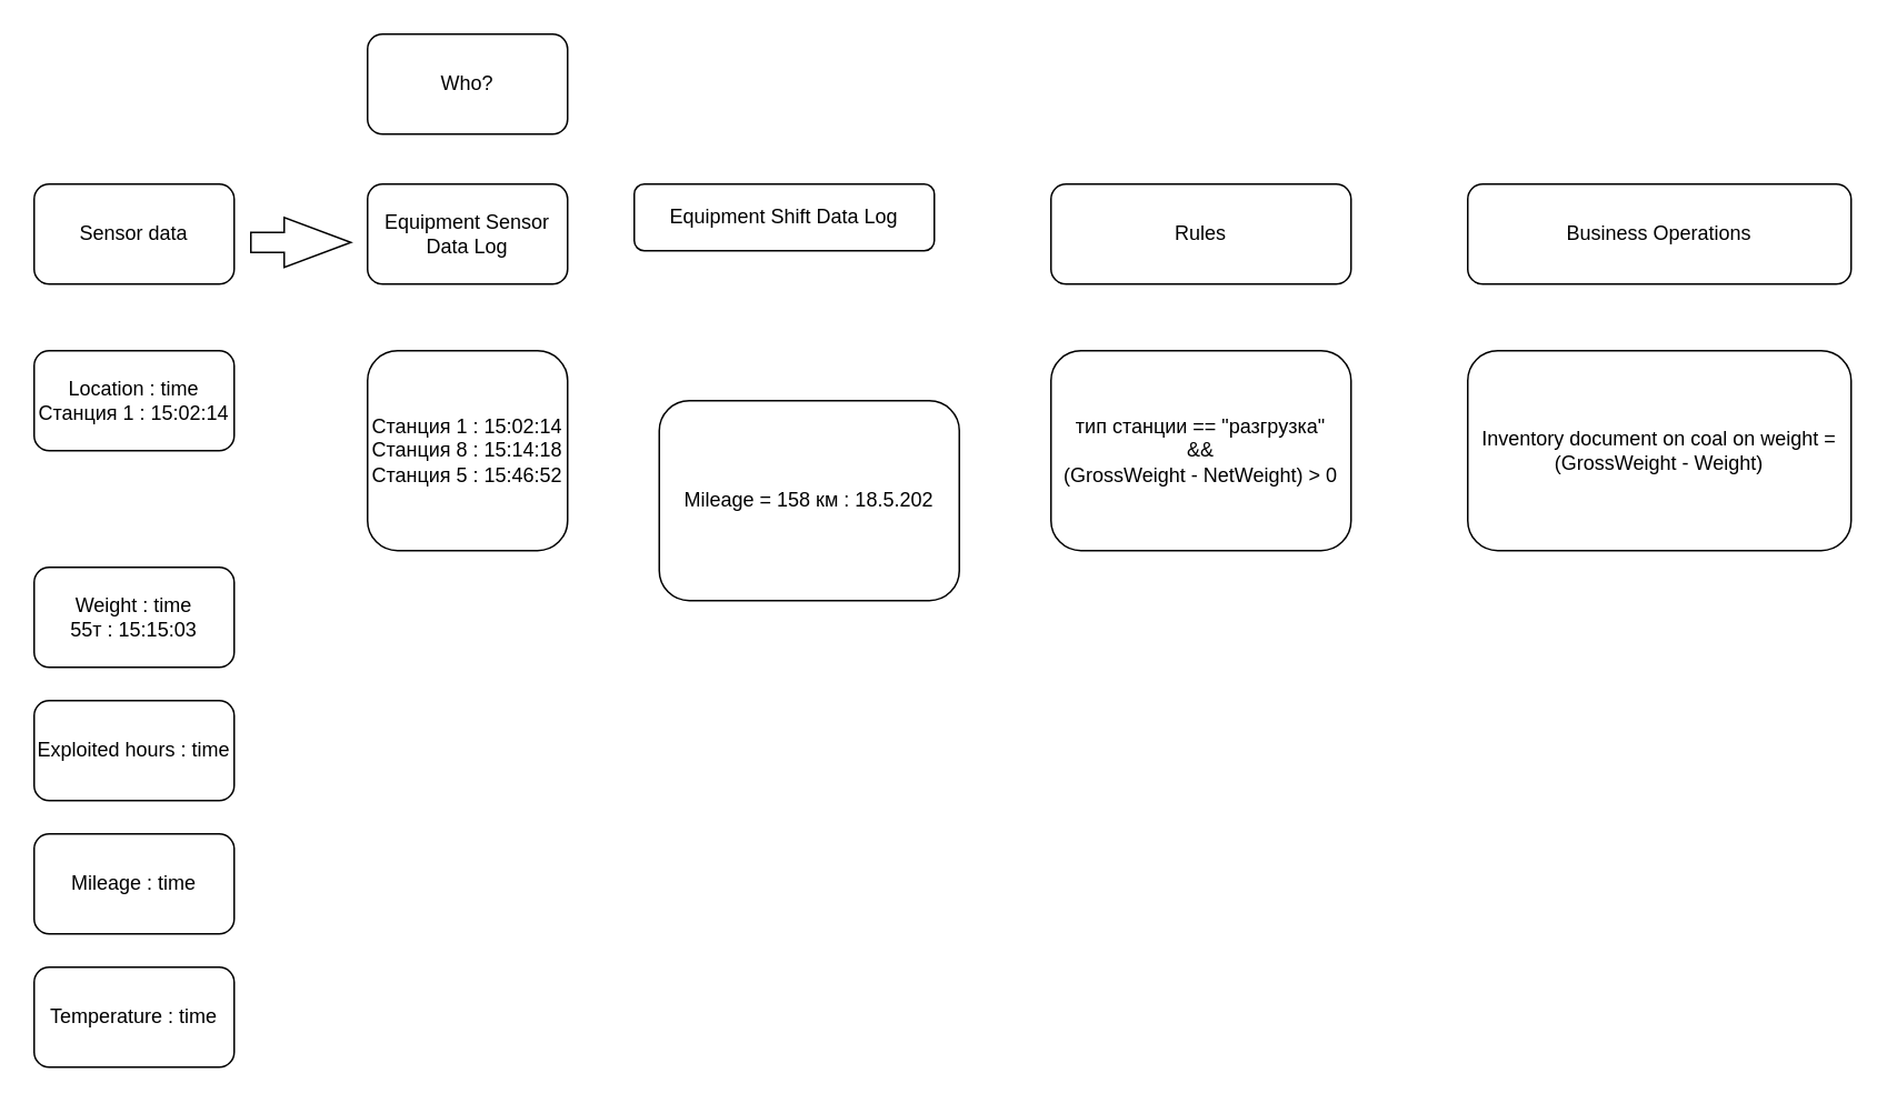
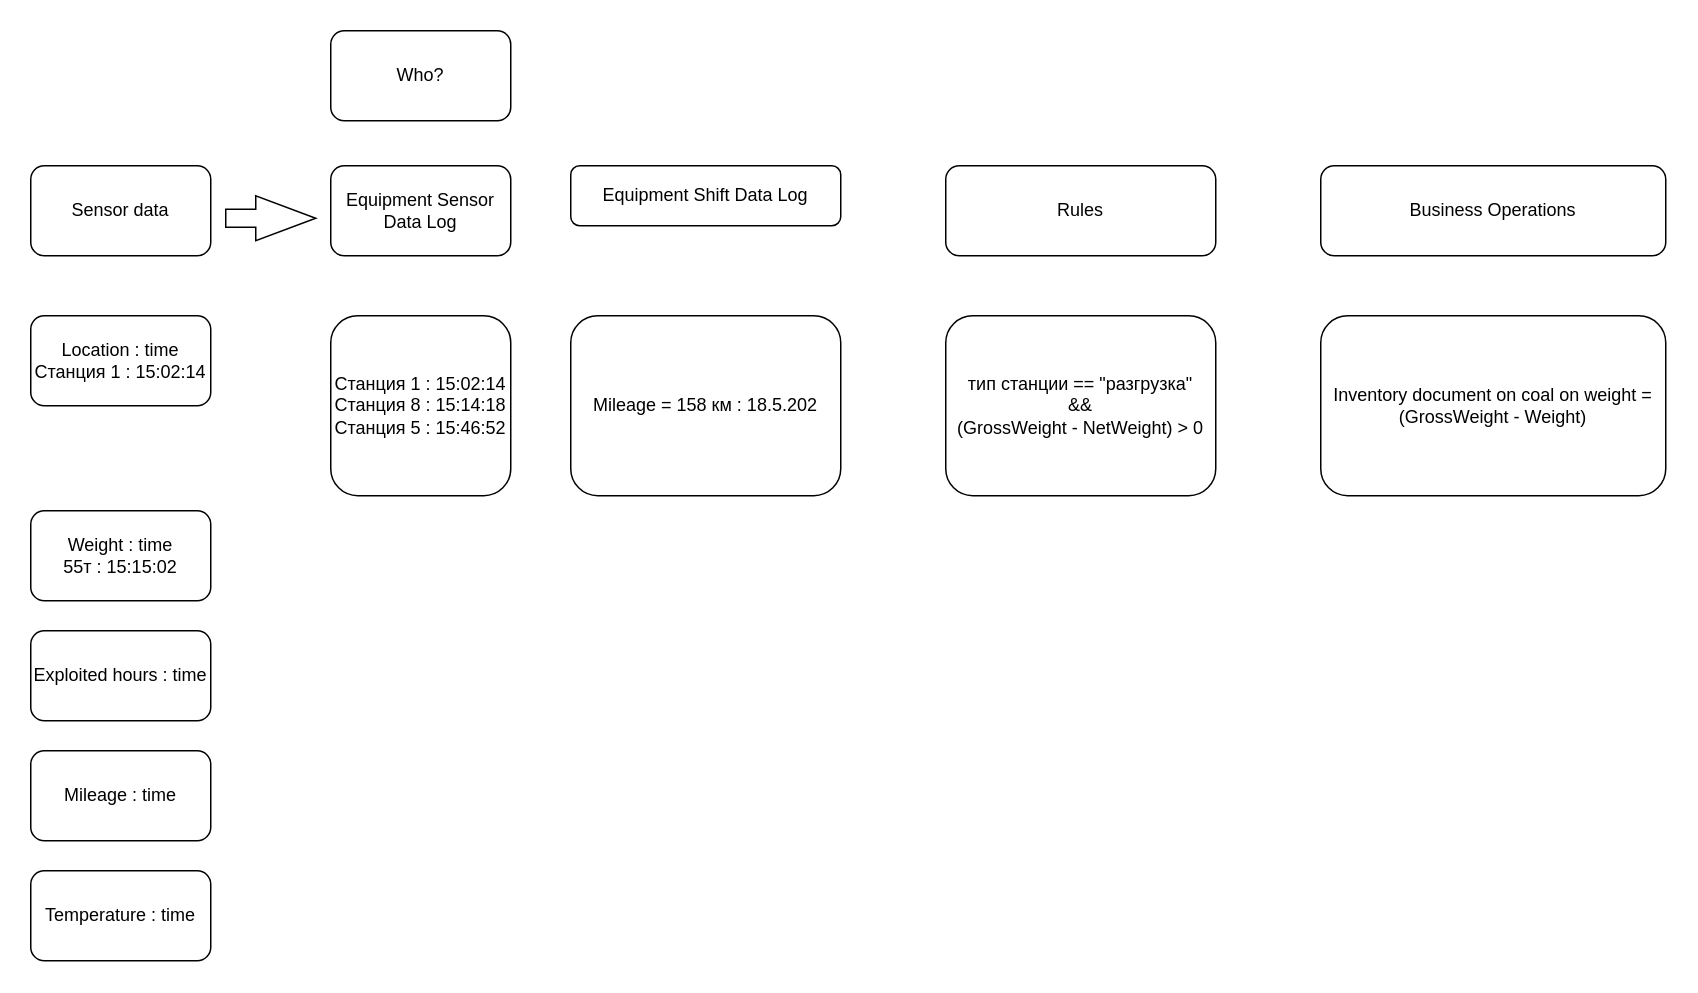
- <mxCell id="16" value="Mileage = 158 км : 18.5.202" style="rounded=1;whiteSpace=wrap;html=1;" parent="1" vertex="1"><mxGeometry x="395" y="240" width="180" height="120" as="geometry" /></mxCell>
+ <mxCell id="16" value="Mileage = 158 км : 18.5.202" style="rounded=1;whiteSpace=wrap;html=1;" parent="1" vertex="1"><mxGeometry x="380" y="210" width="180" height="120" as="geometry" /></mxCell>
- <mxCell id="4" value="Weight : time&lt;br&gt;55т : 15:15:03" style="rounded=1;whiteSpace=wrap;html=1;" parent="1" vertex="1"><mxGeometry x="20" y="340" width="120" height="60" as="geometry" /></mxCell>
+ <mxCell id="4" value="Weight : time&lt;br&gt;55т : 15:15:02" style="rounded=1;whiteSpace=wrap;html=1;" parent="1" vertex="1"><mxGeometry x="20" y="340" width="120" height="60" as="geometry" /></mxCell>
